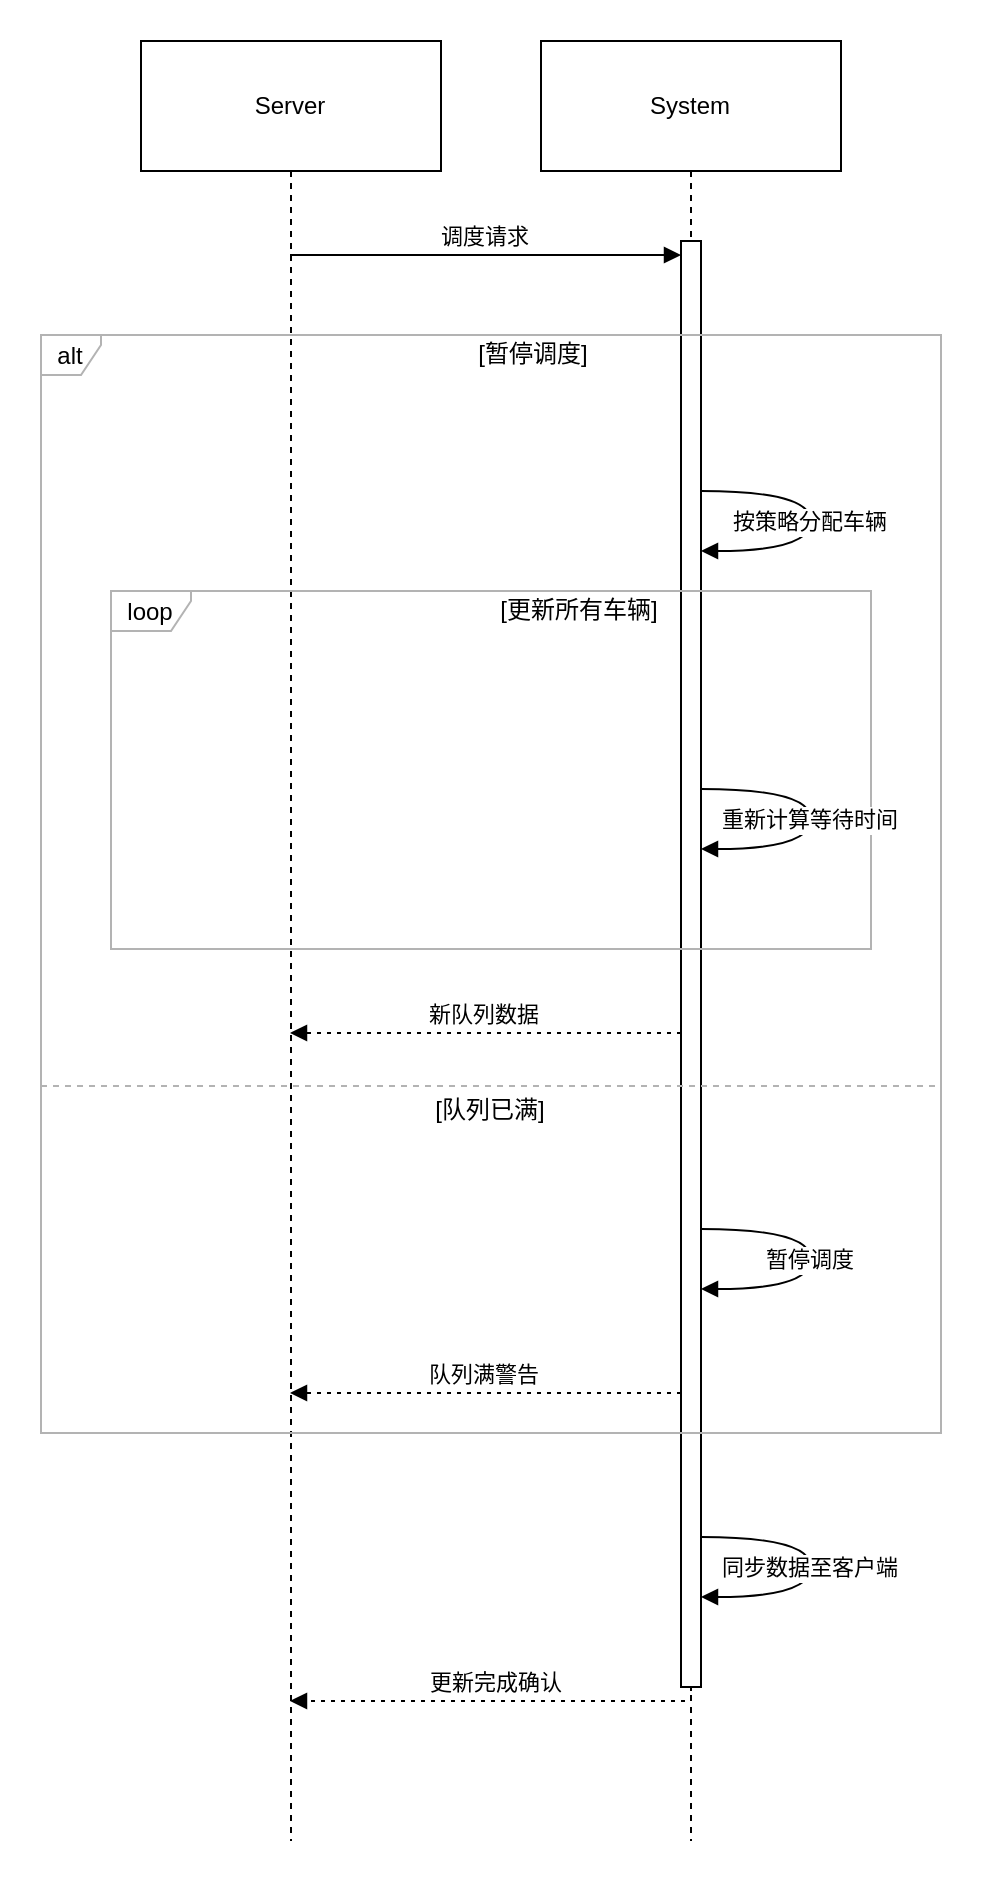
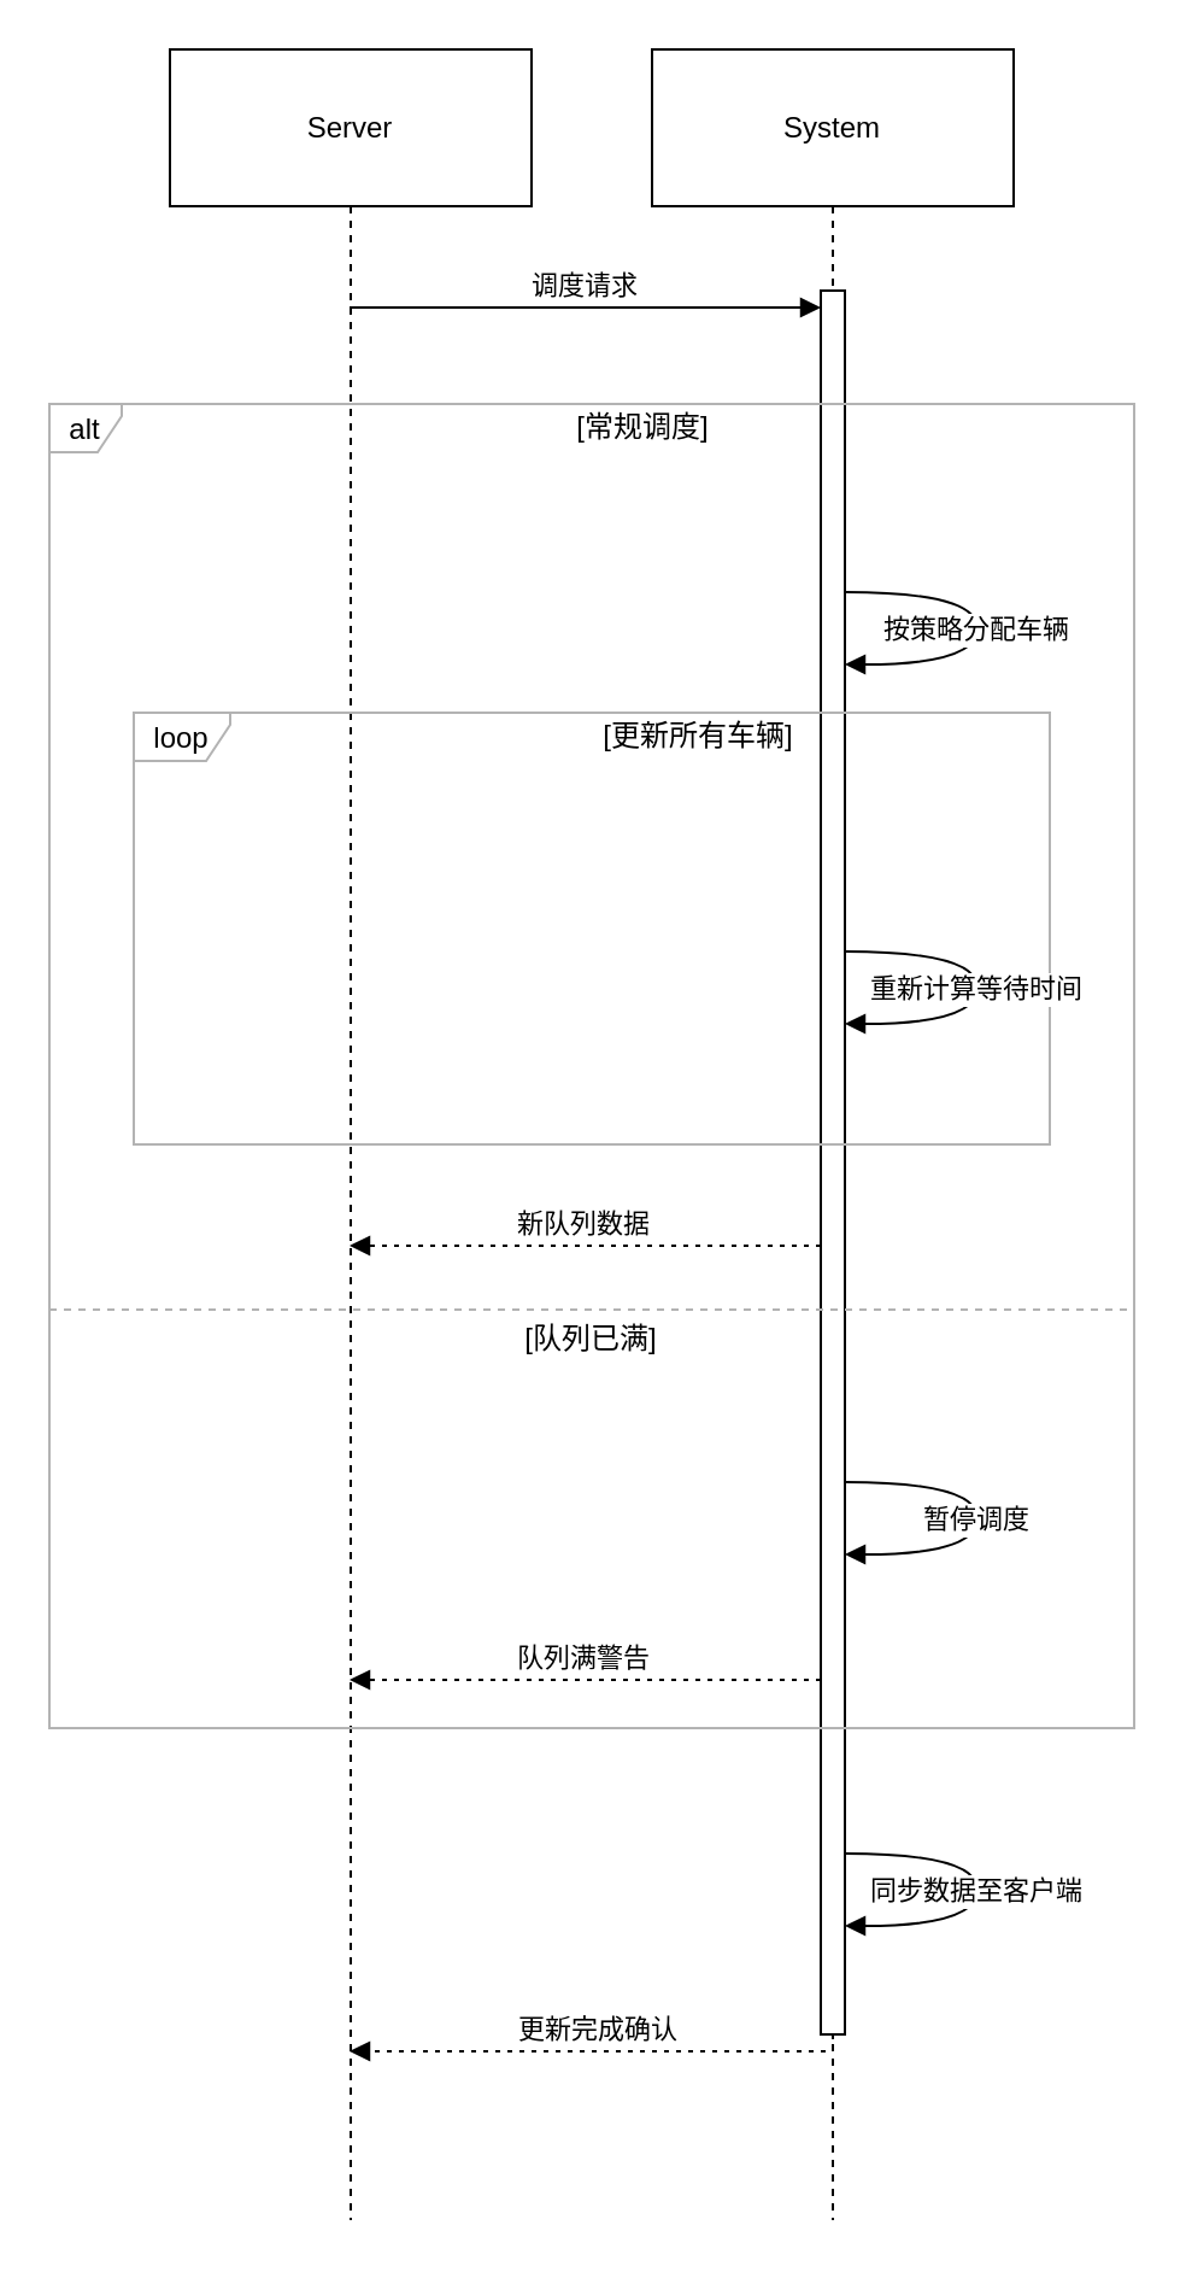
- <mxCell id="8" value="[暂停调度]" style="text;strokeColor=none;fillColor=none;align=center;verticalAlign=middle;whiteSpace=wrap;" vertex="1" parent="7"><mxGeometry x="42.722" width="407.278" height="20" as="geometry" /></mxCell>
+ <mxCell id="8" value="[常规调度]" style="text;strokeColor=none;fillColor=none;align=center;verticalAlign=middle;whiteSpace=wrap;" vertex="1" parent="7"><mxGeometry x="42.722" width="407.278" height="20" as="geometry" /></mxCell>
